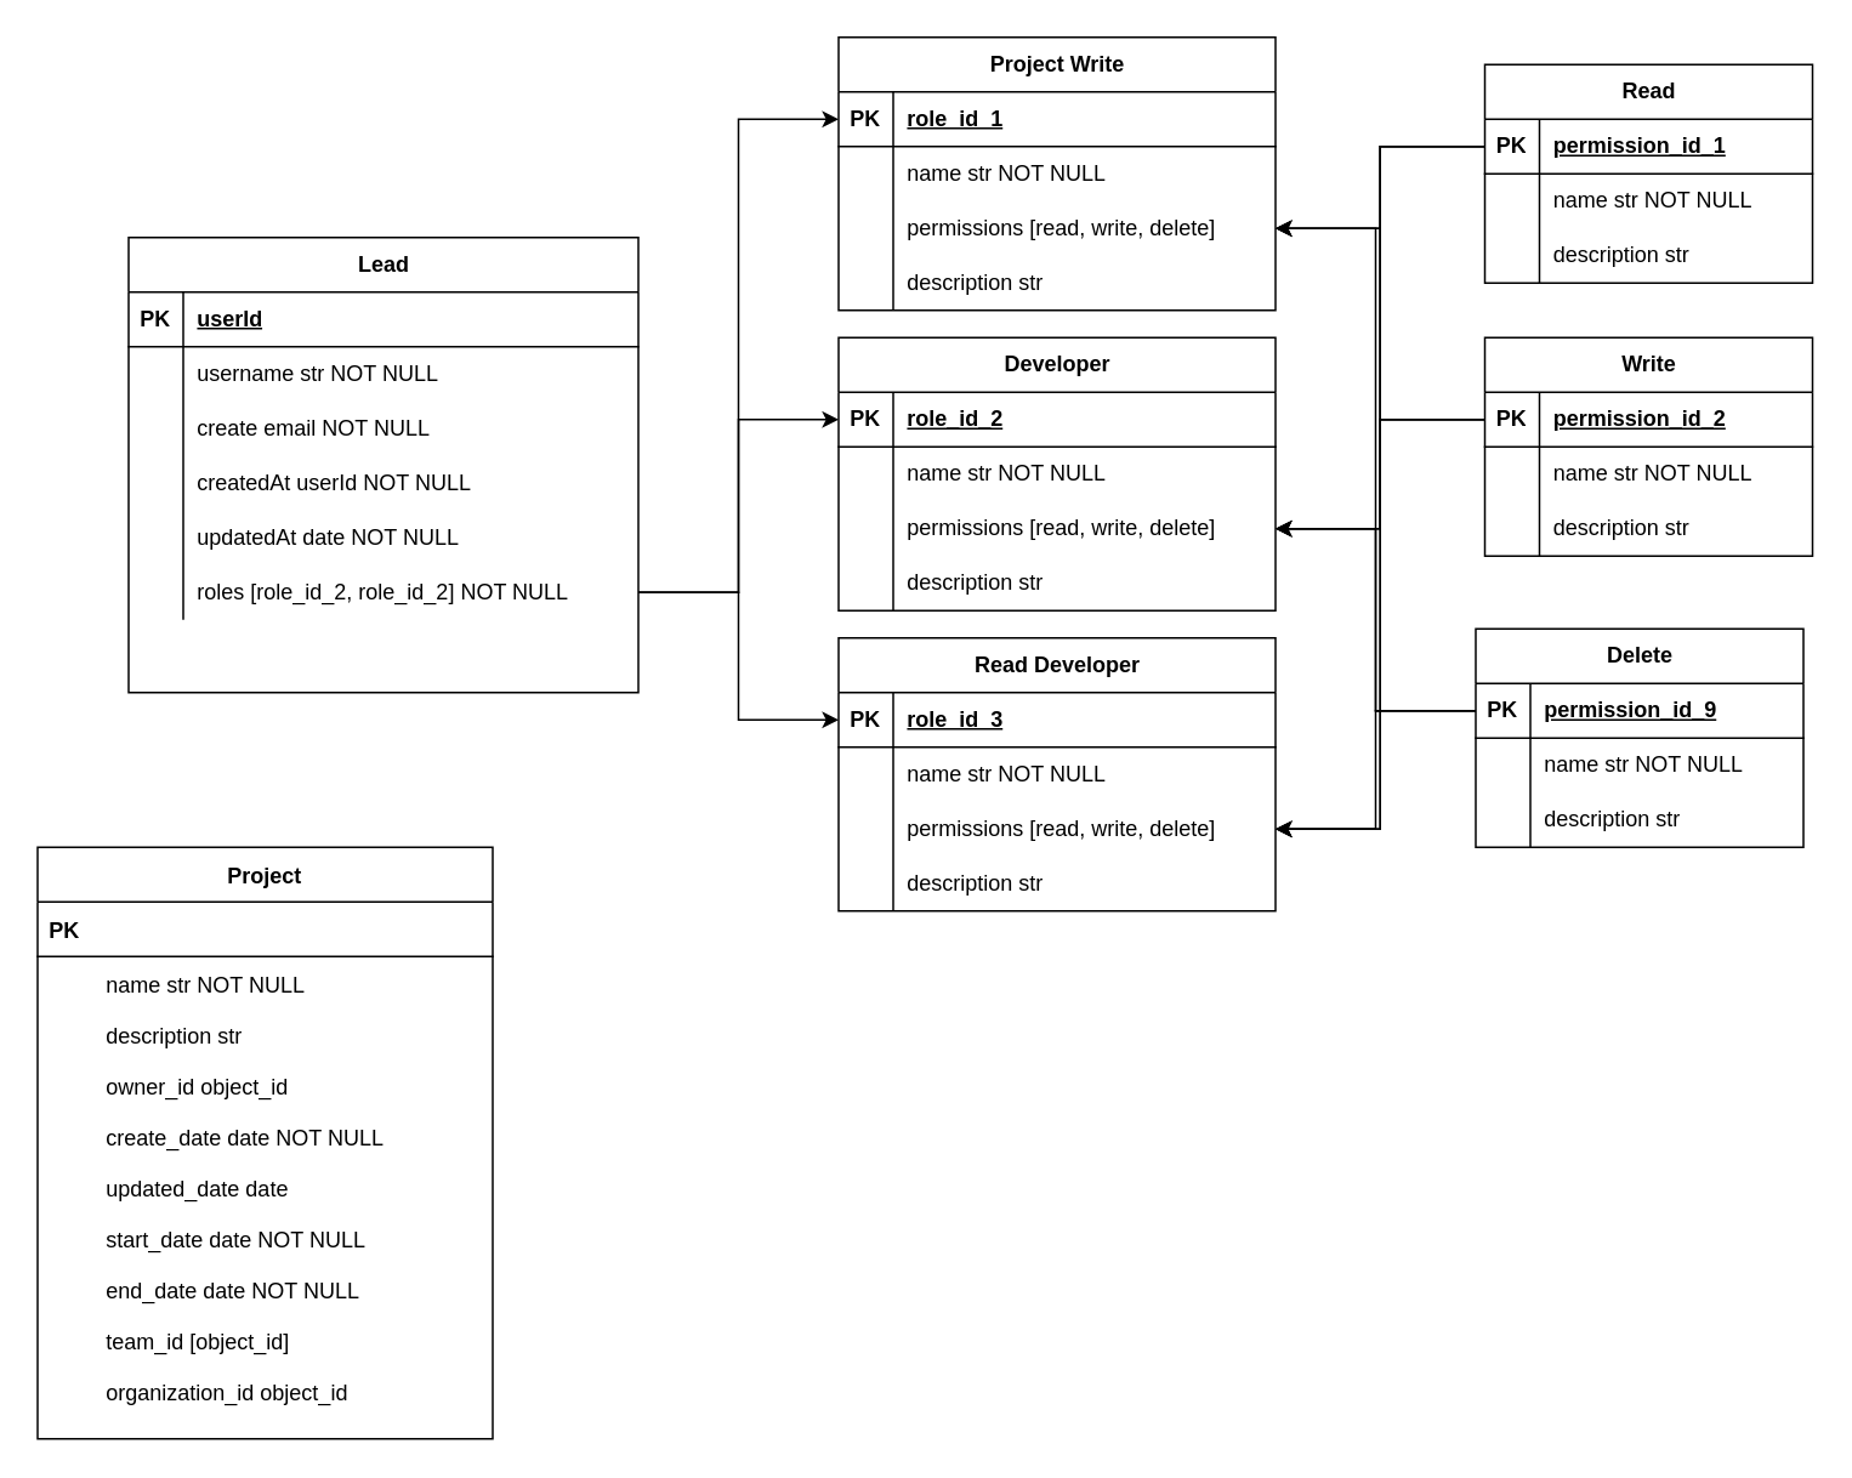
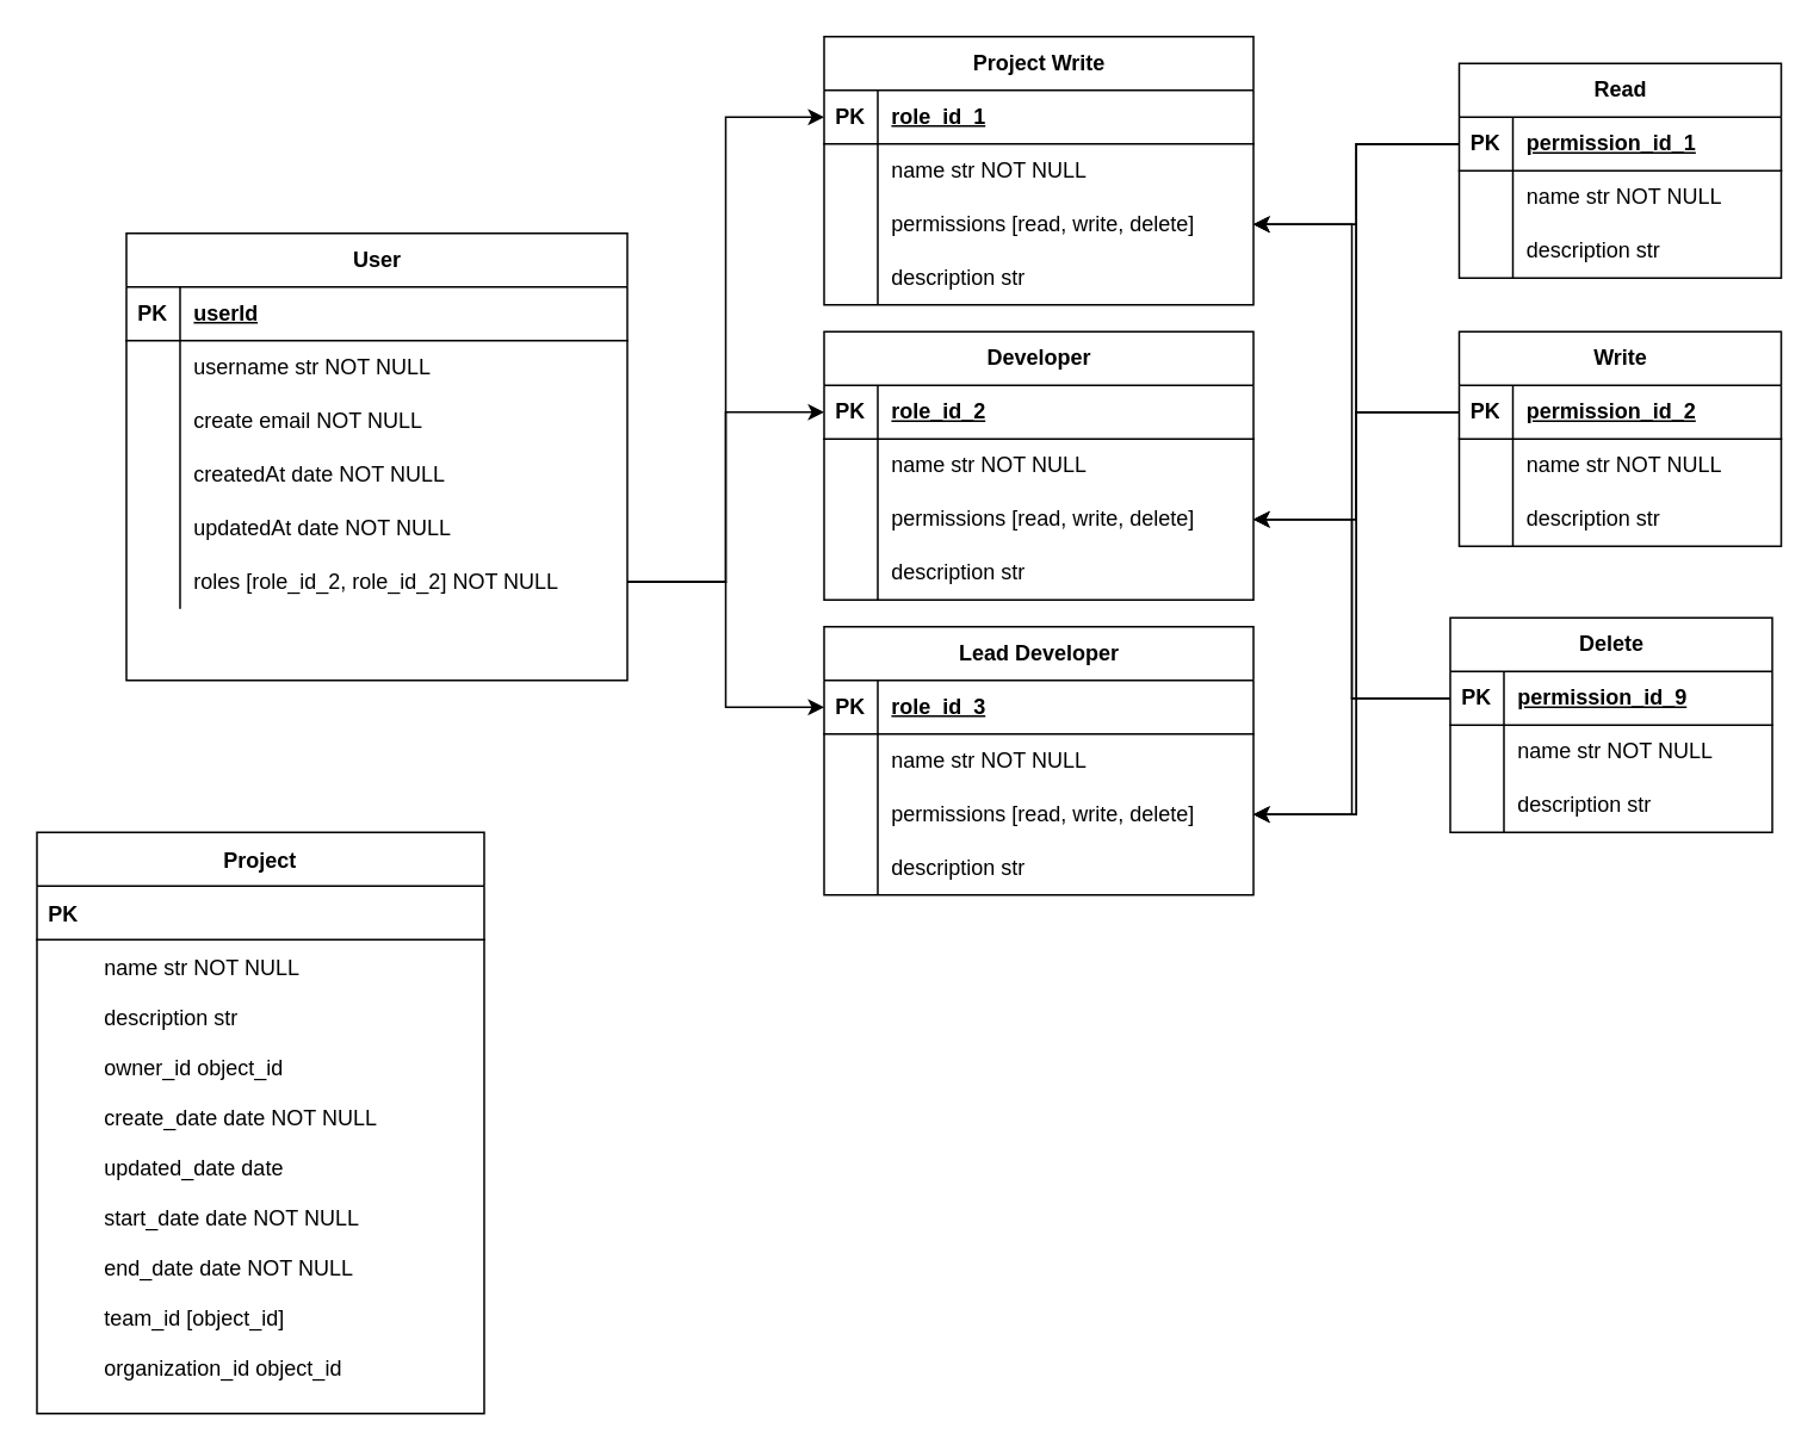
- <mxCell id="7" value="Lead" style="shape=table;startSize=30;container=1;collapsible=1;childLayout=tableLayout;fixedRows=1;rowLines=0;fontStyle=1;align=center;resizeLast=1;html=1;" vertex="1" parent="1"><mxGeometry x="70" y="130" width="280" height="250" as="geometry" /></mxCell>
+ <mxCell id="7" value="User" style="shape=table;startSize=30;container=1;collapsible=1;childLayout=tableLayout;fixedRows=1;rowLines=0;fontStyle=1;align=center;resizeLast=1;html=1;" vertex="1" parent="1"><mxGeometry x="70" y="130" width="280" height="250" as="geometry" /></mxCell>
- <mxCell id="19" value="createdAt userId NOT NULL" style="shape=partialRectangle;connectable=0;fillColor=none;top=0;left=0;bottom=0;right=0;align=left;spacingLeft=6;overflow=hidden;whiteSpace=wrap;html=1;" vertex="1" parent="17"><mxGeometry x="30" width="250" height="30" as="geometry"><mxRectangle width="250" height="30" as="alternateBounds" /></mxGeometry></mxCell>
+ <mxCell id="19" value="createdAt date NOT NULL" style="shape=partialRectangle;connectable=0;fillColor=none;top=0;left=0;bottom=0;right=0;align=left;spacingLeft=6;overflow=hidden;whiteSpace=wrap;html=1;" vertex="1" parent="17"><mxGeometry x="30" width="250" height="30" as="geometry"><mxRectangle width="250" height="30" as="alternateBounds" /></mxGeometry></mxCell>
- <mxCell id="64" value="Read Developer" style="shape=table;startSize=30;container=1;collapsible=1;childLayout=tableLayout;fixedRows=1;rowLines=0;fontStyle=1;align=center;resizeLast=1;html=1;" vertex="1" parent="1"><mxGeometry x="460" y="350" width="240" height="150" as="geometry" /></mxCell>
+ <mxCell id="64" value="Lead Developer" style="shape=table;startSize=30;container=1;collapsible=1;childLayout=tableLayout;fixedRows=1;rowLines=0;fontStyle=1;align=center;resizeLast=1;html=1;" vertex="1" parent="1"><mxGeometry x="460" y="350" width="240" height="150" as="geometry" /></mxCell>
